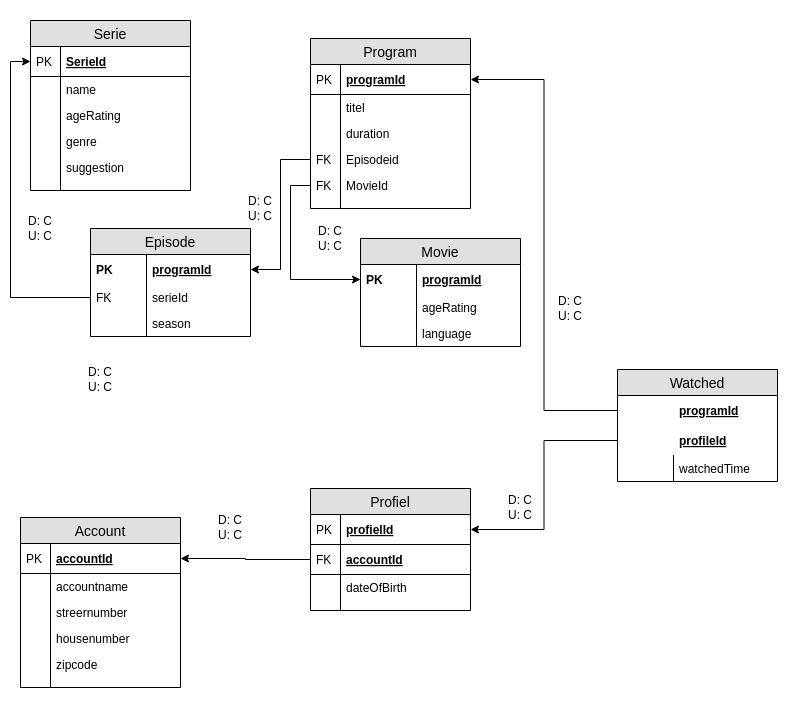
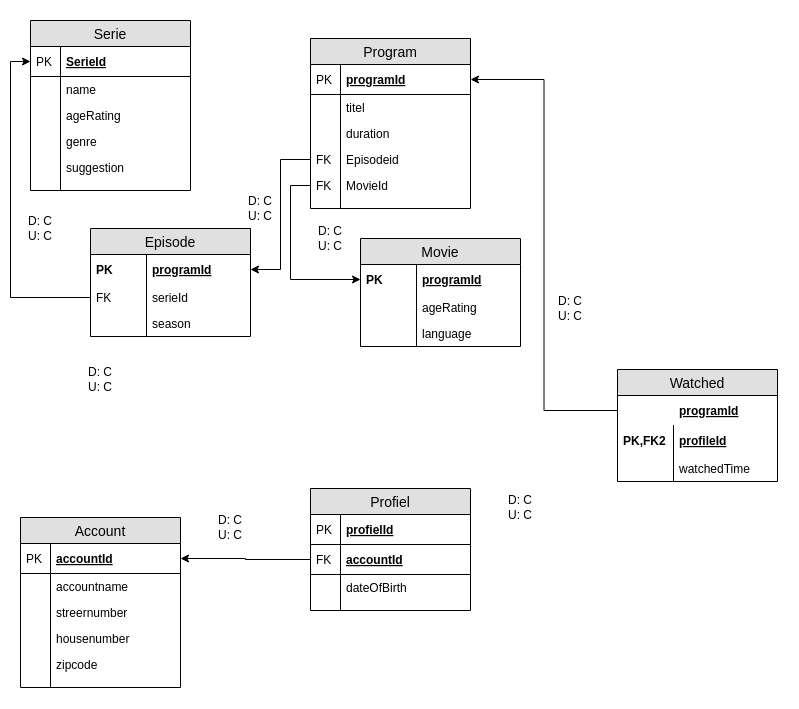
+ <mxCell id="32" value="PK,FK2" style="shape=partialRectangle;fontStyle=1;top=0;left=0;bottom=0;fillColor=none;align=left;verticalAlign=middle;spacingLeft=4;spacingRight=4;overflow=hidden;rotatable=0;points=[];portConstraint=eastwest;part=1;fontSize=12;" parent="31" vertex="1" connectable="0"><mxGeometry width="56" height="30" as="geometry" /></mxCell>
- <mxCell id="58" style="edgeStyle=orthogonalEdgeStyle;rounded=0;orthogonalLoop=1;jettySize=auto;html=1;exitX=0;exitY=0.5;exitDx=0;exitDy=0;entryX=1;entryY=0.5;entryDx=0;entryDy=0;startArrow=none;startFill=0;endArrow=classic;endFill=1;" parent="1" source="31" target="36" edge="1"><mxGeometry relative="1" as="geometry" /></mxCell>
